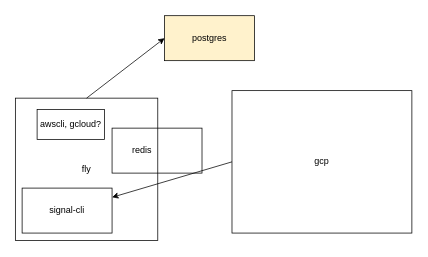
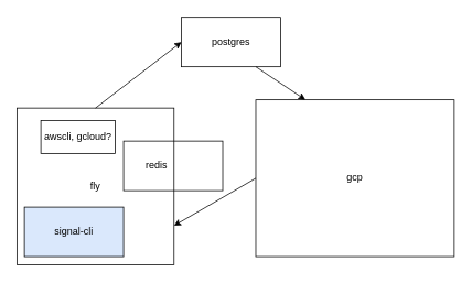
- <mxCell id="3" value="postgres" style="rounded=0;whiteSpace=wrap;html=1;fillColor=#fff2cc;" vertex="1" parent="1"><mxGeometry x="219" y="20" width="120" height="60" as="geometry" /></mxCell>
+ <mxCell id="3" value="postgres" style="rounded=0;whiteSpace=wrap;html=1;" vertex="1" parent="1"><mxGeometry x="219" y="20" width="120" height="60" as="geometry" /></mxCell>
+ <mxCell id="8" value="" style="endArrow=classic;html=1;rounded=0;exitX=0.75;exitY=1;exitDx=0;exitDy=0;entryX=0.25;entryY=0;entryDx=0;entryDy=0;" edge="1" parent="1" source="3" target="7"><mxGeometry width="50" height="50" relative="1" as="geometry"><mxPoint x="259" y="180" as="sourcePoint" /><mxPoint x="309" y="130" as="targetPoint" /></mxGeometry></mxCell>
- <mxCell id="9" value="" style="endArrow=classic;html=1;rounded=0;exitX=0;exitY=0.5;exitDx=0;exitDy=0;" edge="1" parent="1" source="7" target="2"><mxGeometry width="50" height="50" relative="1" as="geometry"><mxPoint x="299" y="240" as="sourcePoint" /><mxPoint x="349" y="190" as="targetPoint" /></mxGeometry></mxCell>
+ <mxCell id="9" value="" style="endArrow=classic;html=1;rounded=0;entryX=1;entryY=0.75;entryDx=0;entryDy=0;exitX=0;exitY=0.5;exitDx=0;exitDy=0;" edge="1" parent="1" source="7" target="4"><mxGeometry width="50" height="50" relative="1" as="geometry"><mxPoint x="299" y="240" as="sourcePoint" /><mxPoint x="349" y="190" as="targetPoint" /></mxGeometry></mxCell>
- <mxCell id="2" value="signal-cli" style="rounded=0;whiteSpace=wrap;html=1;" vertex="1" parent="1"><mxGeometry x="29" y="250" width="120" height="60" as="geometry" /></mxCell>
+ <mxCell id="2" value="signal-cli" style="rounded=0;whiteSpace=wrap;html=1;fillColor=#dae8fc;" vertex="1" parent="1"><mxGeometry x="29" y="250" width="120" height="60" as="geometry" /></mxCell>
